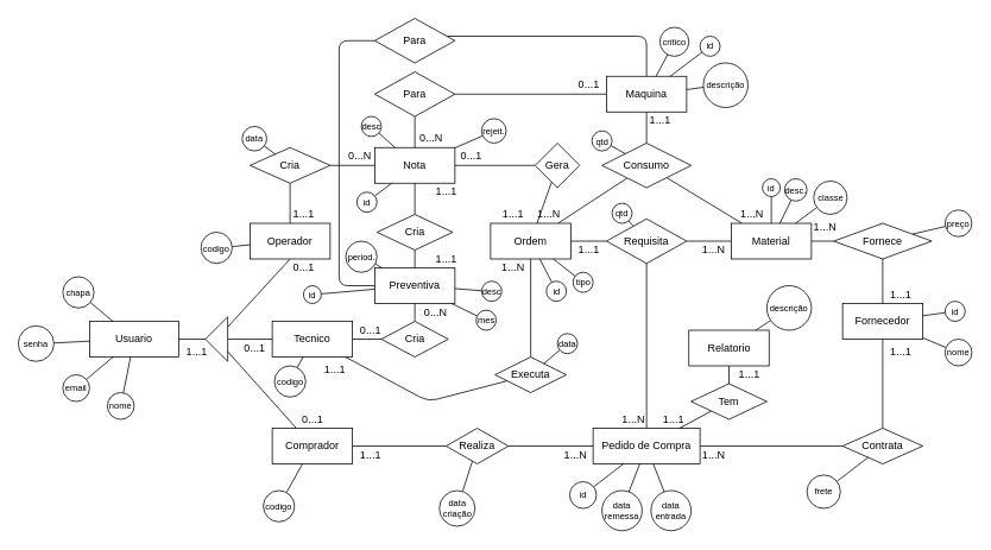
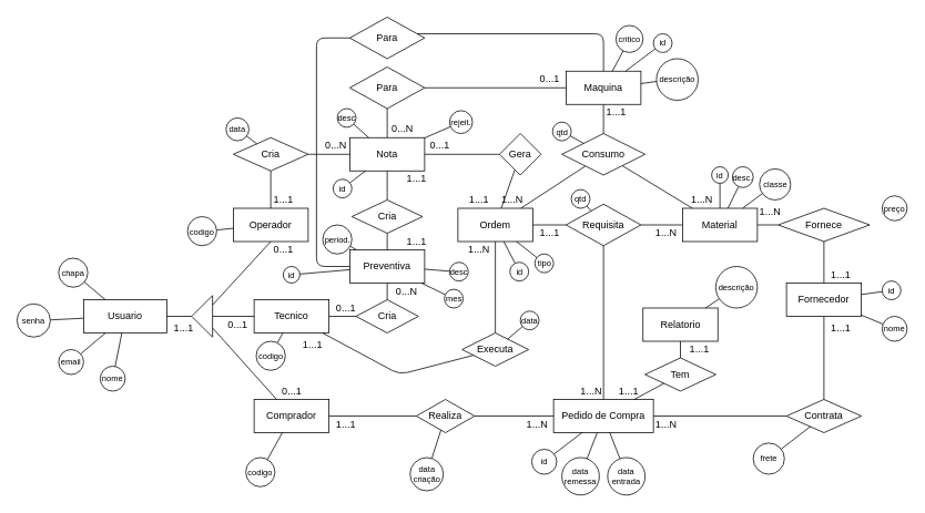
- <mxCell id="142" style="edgeStyle=none;html=1;fontSize=10;endArrow=none;endFill=0;" parent="1" source="143" target="57" edge="1"><mxGeometry relative="1" as="geometry" /></mxCell>
